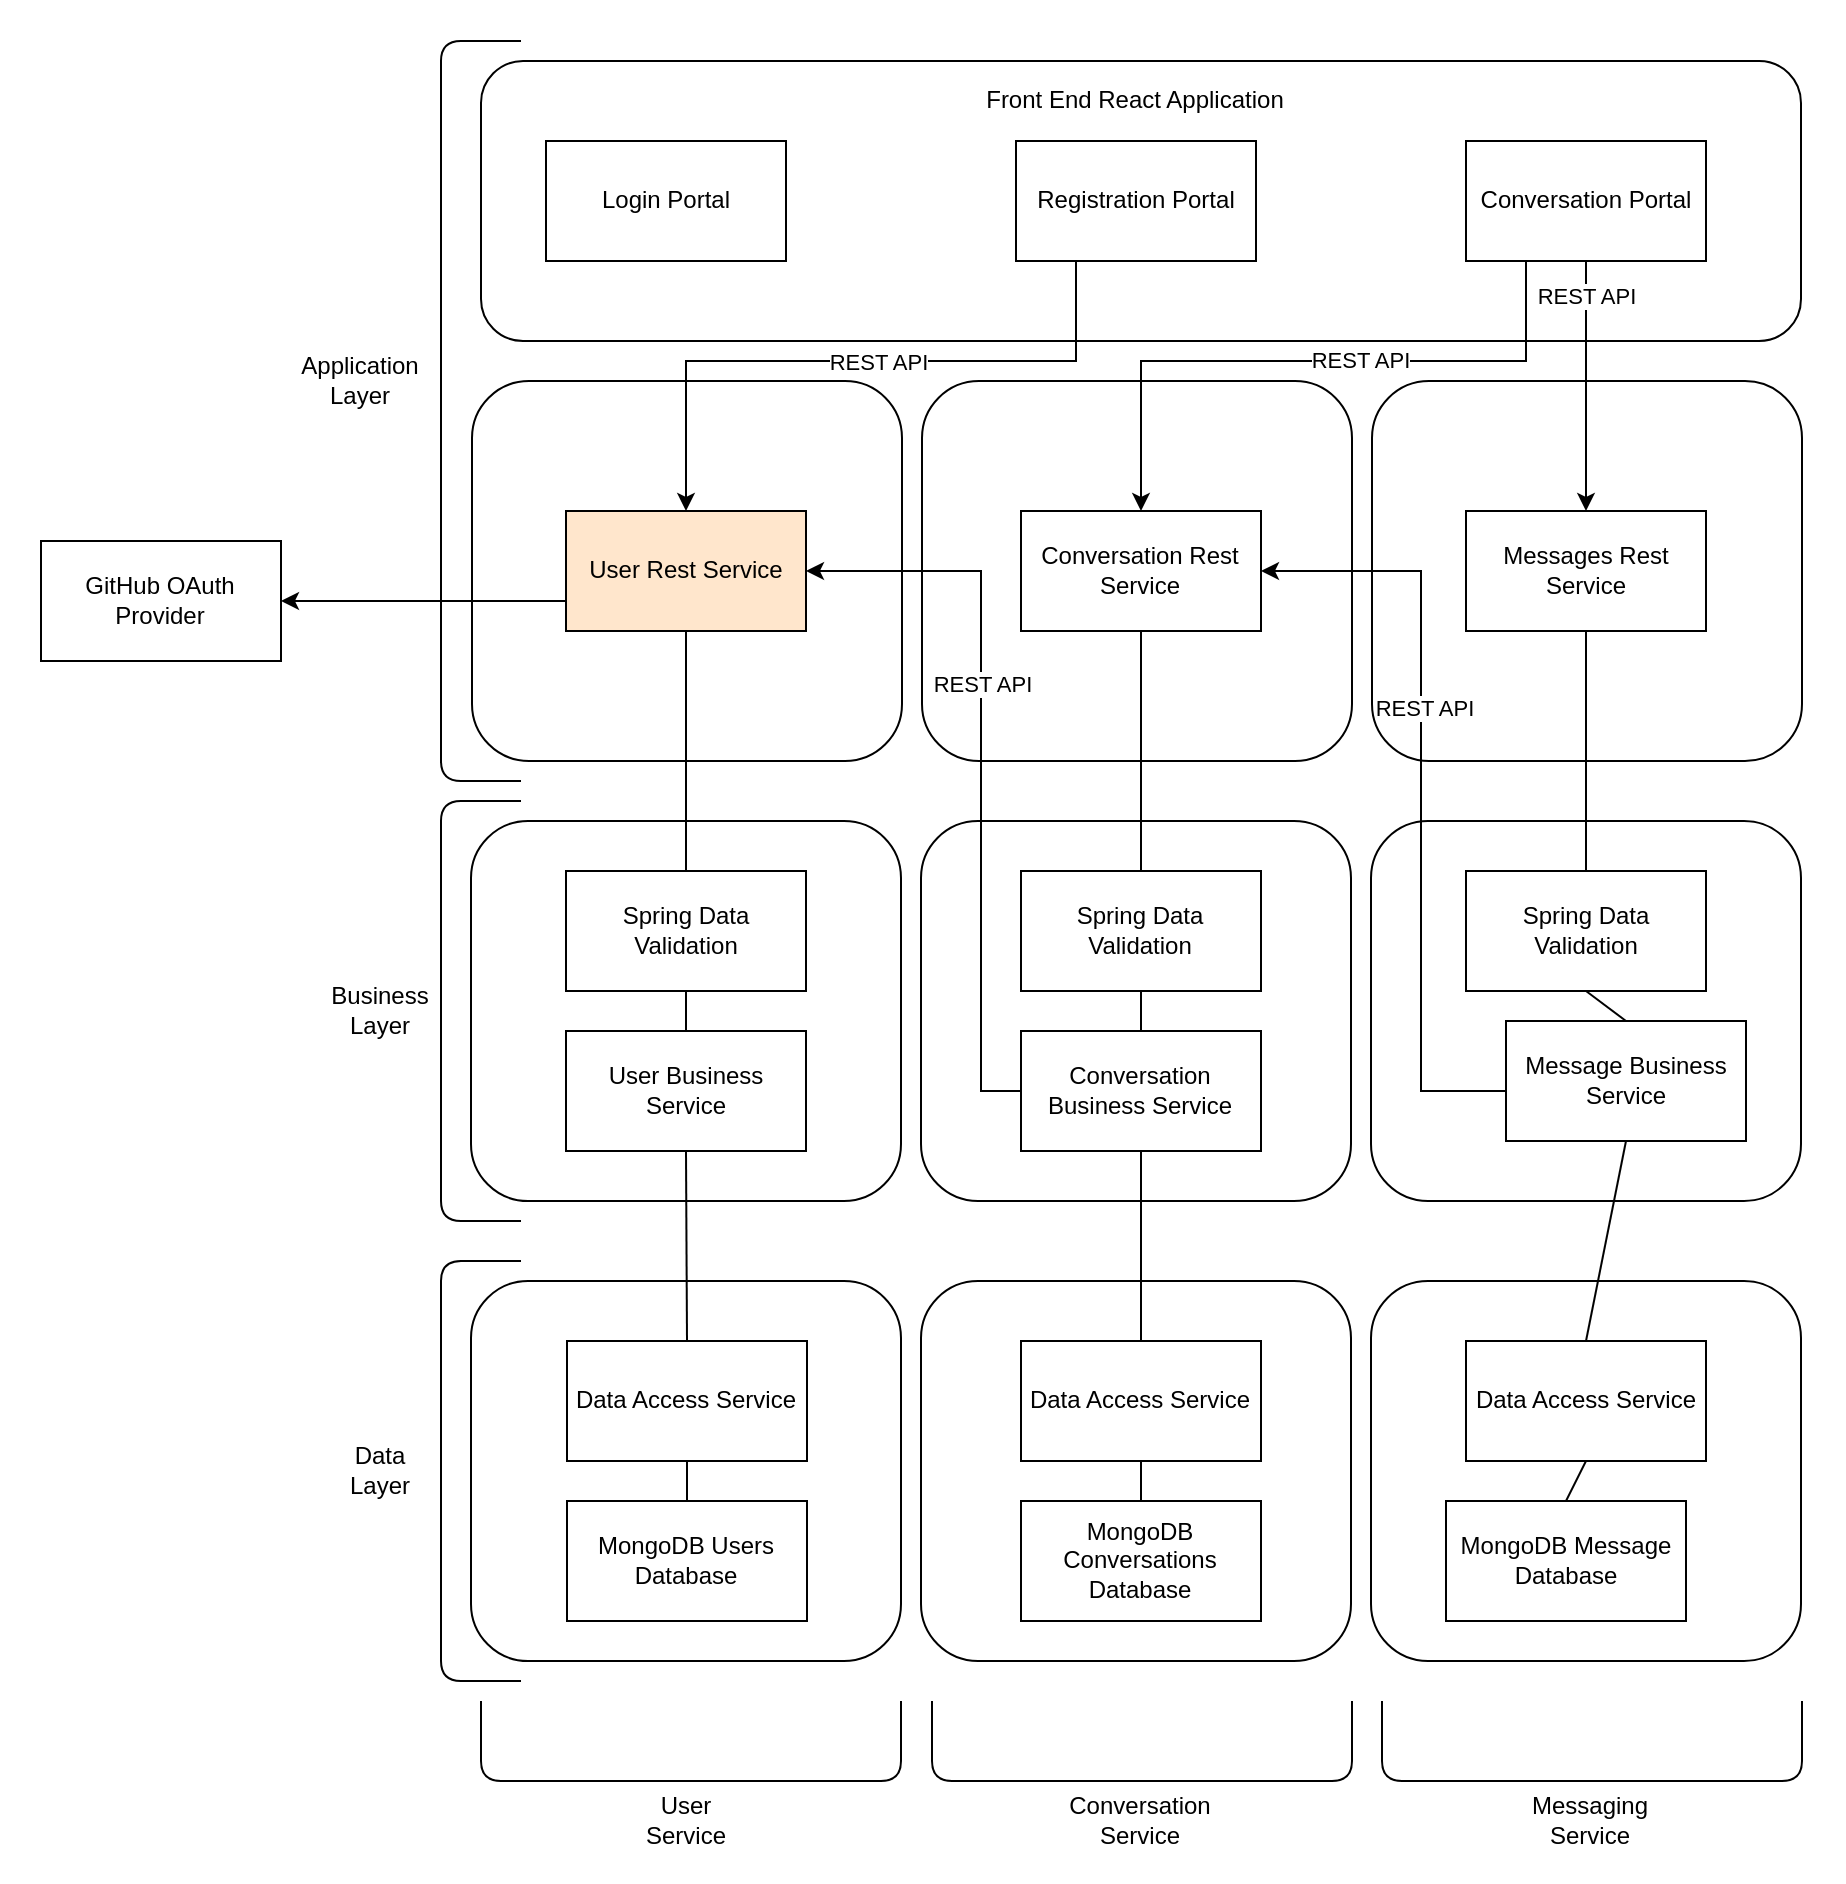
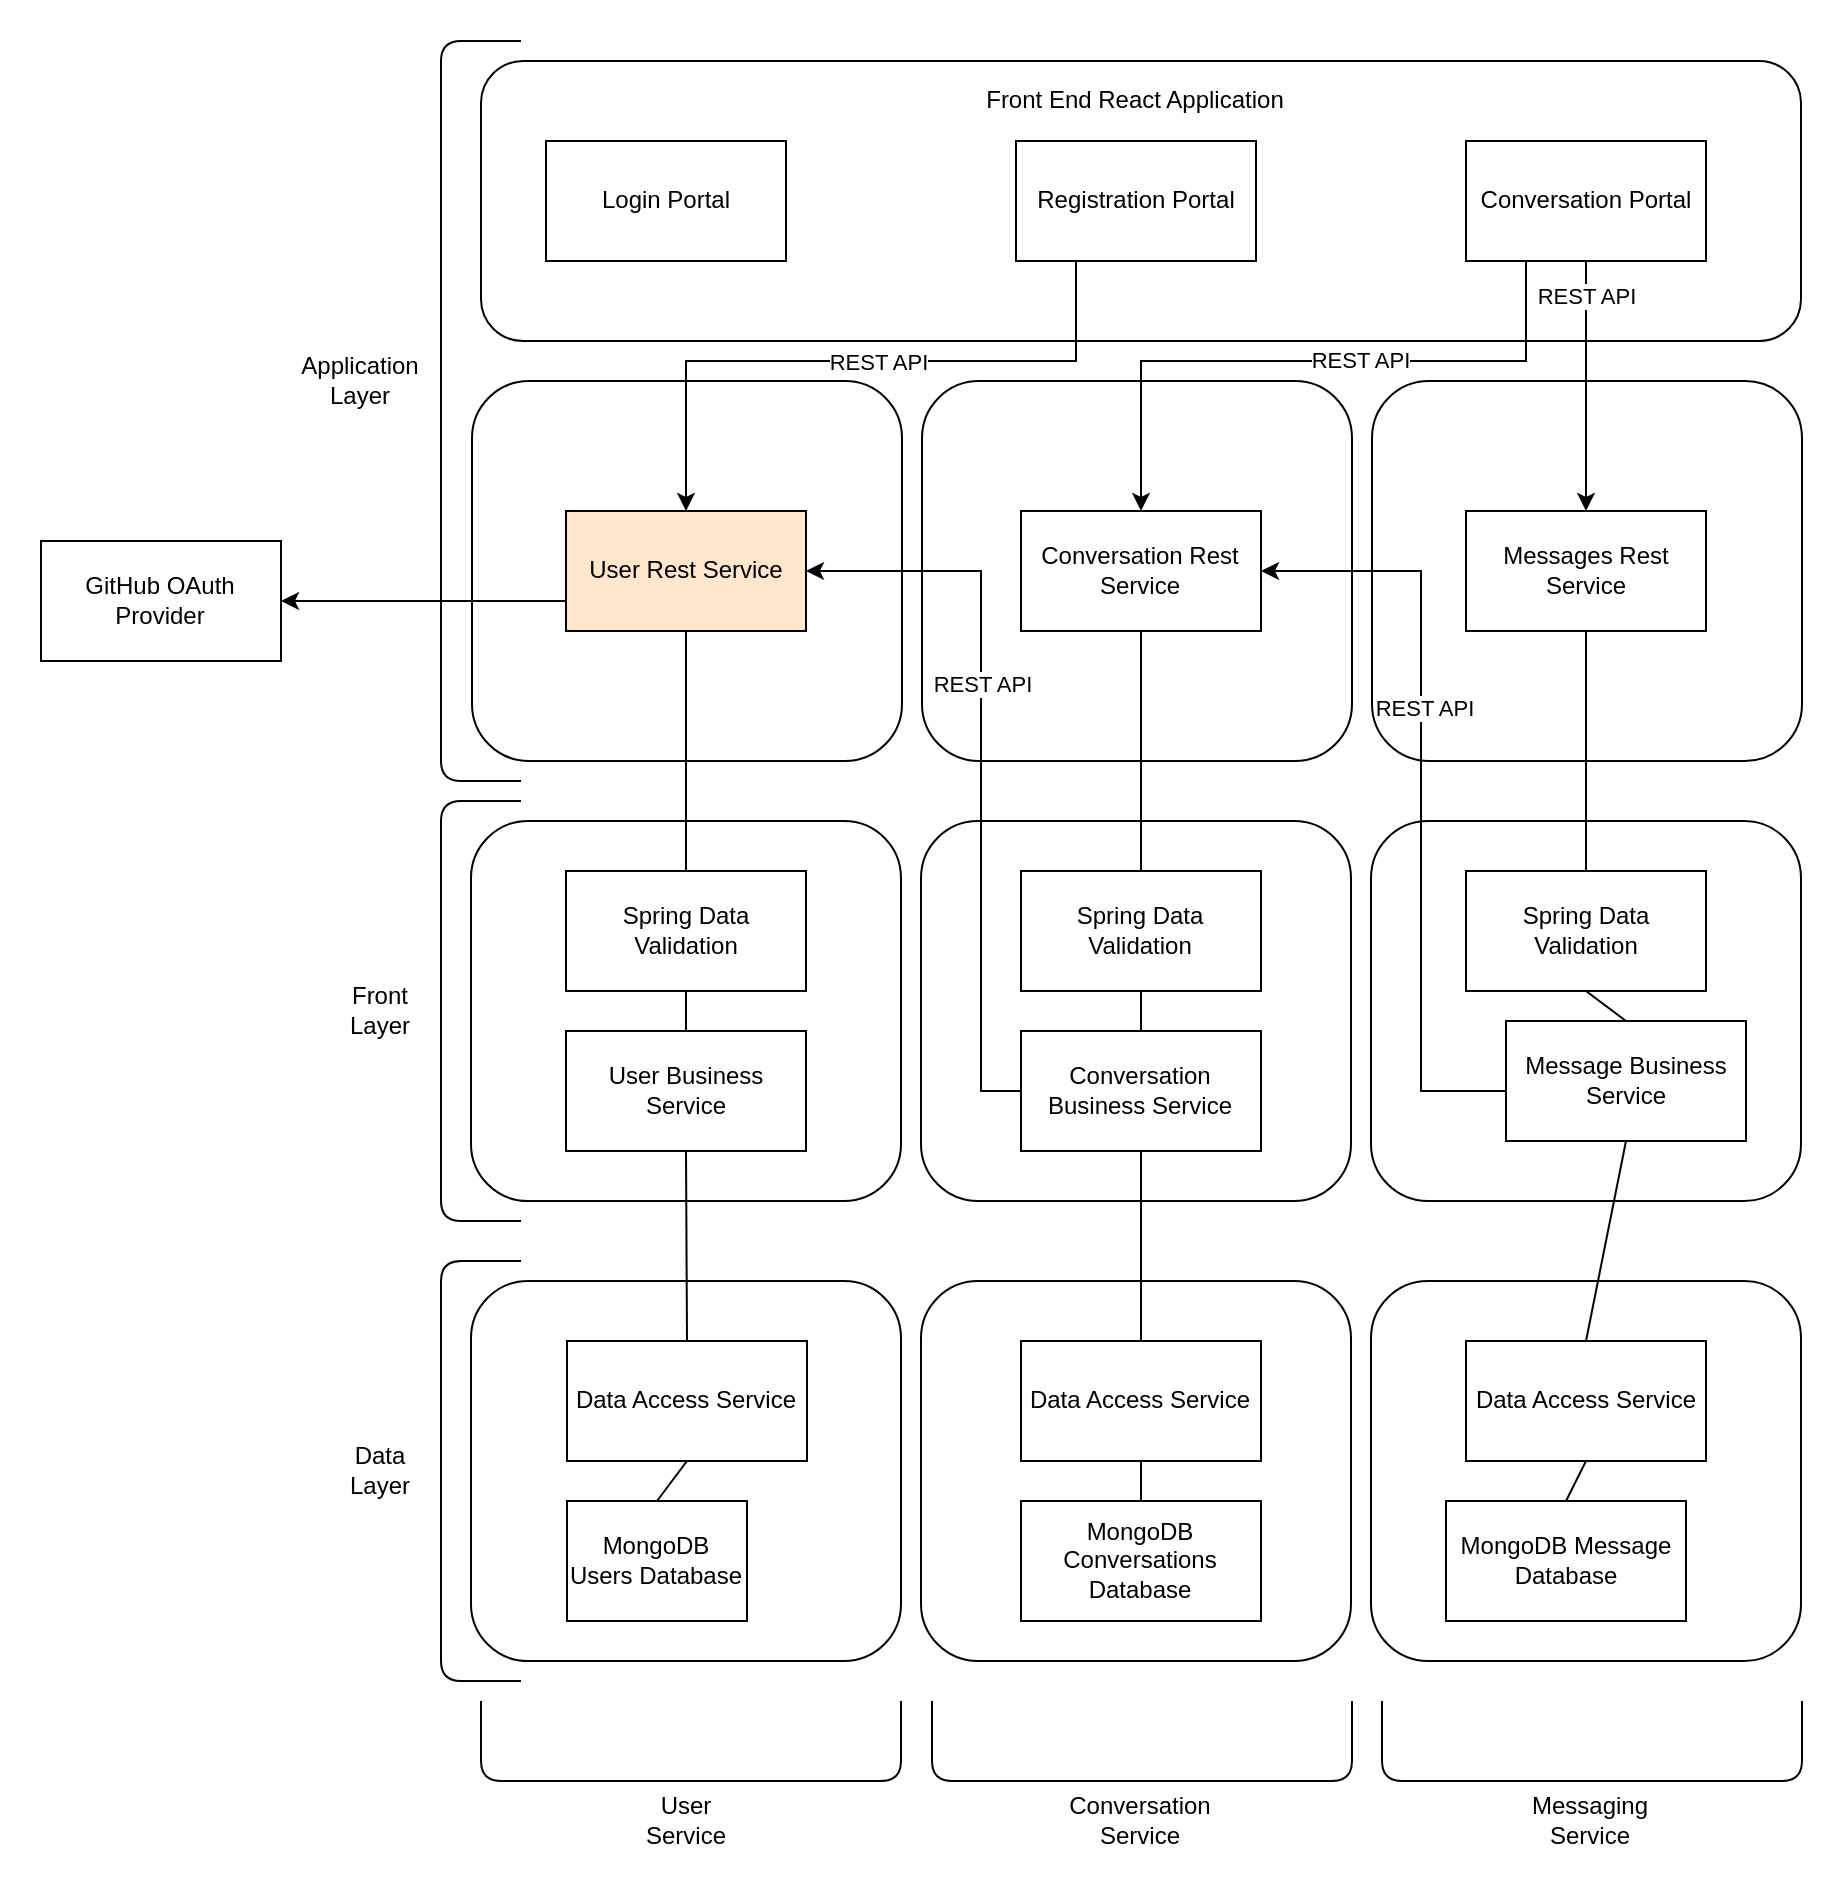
- <mxCell id="14" value="Business Layer" style="text;html=1;strokeColor=none;fillColor=none;align=center;verticalAlign=middle;whiteSpace=wrap;rounded=0;" parent="1" vertex="1"><mxGeometry x="170" y="495" width="40" height="20" as="geometry" /></mxCell>
+ <mxCell id="14" value="Front Layer" style="text;html=1;strokeColor=none;fillColor=none;align=center;verticalAlign=middle;whiteSpace=wrap;rounded=0;" parent="1" vertex="1"><mxGeometry x="170" y="495" width="40" height="20" as="geometry" /></mxCell>
- <mxCell id="43" value="MongoDB Users Database" style="rounded=0;whiteSpace=wrap;html=1;" parent="1" vertex="1"><mxGeometry x="283" y="750" width="120" height="60" as="geometry" /></mxCell>
+ <mxCell id="43" value="MongoDB Users Database" style="rounded=0;whiteSpace=wrap;html=1;" parent="1" vertex="1"><mxGeometry x="283" y="750" width="90" height="60" as="geometry" /></mxCell>
